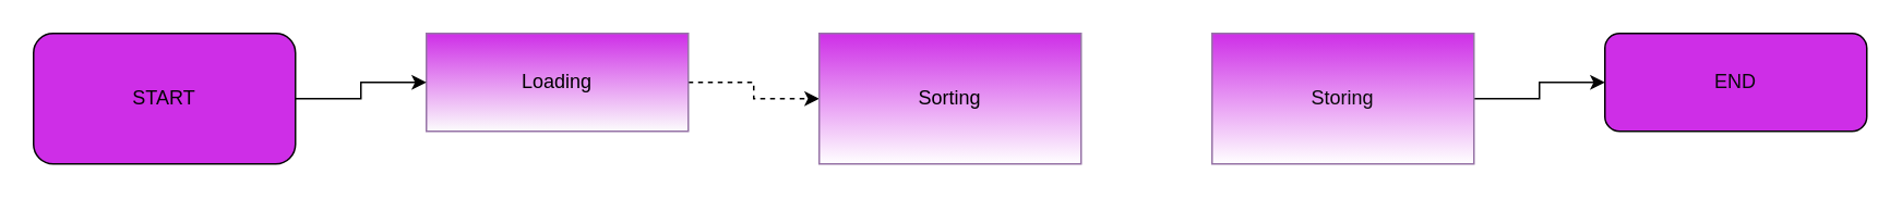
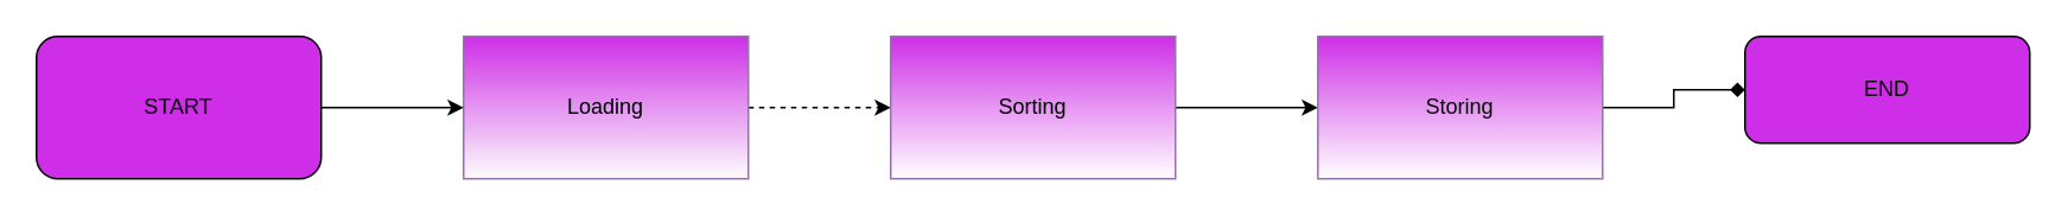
- <mxCell id="3" value="Loading" style="rounded=0;whiteSpace=wrap;html=1;fillColor=#CE2EE7;strokeColor=#9673a6;gradientColor=#FCFCFC;" vertex="1" parent="1"><mxGeometry x="260" y="20" width="160" height="60" as="geometry" /></mxCell>
+ <mxCell id="3" value="Loading" style="rounded=0;whiteSpace=wrap;html=1;fillColor=#CE2EE7;strokeColor=#9673a6;gradientColor=#FCFCFC;" vertex="1" parent="1"><mxGeometry x="260" y="20" width="160" height="80" as="geometry" /></mxCell>
- <mxCell id="6" style="edgeStyle=orthogonalEdgeStyle;rounded=0;orthogonalLoop=1;jettySize=auto;html=1;strokeColor=#050505;" edge="1" parent="1" source="7" target="10"><mxGeometry relative="1" as="geometry" /></mxCell>
+ <mxCell id="6" style="edgeStyle=orthogonalEdgeStyle;rounded=0;orthogonalLoop=1;jettySize=auto;html=1;strokeColor=#050505;endArrow=diamond;" edge="1" parent="1" source="7" target="10"><mxGeometry relative="1" as="geometry" /></mxCell>
+ <mxCell id="4" style="edgeStyle=orthogonalEdgeStyle;rounded=0;orthogonalLoop=1;jettySize=auto;html=1;strokeColor=#030303;" edge="1" parent="1" source="5" target="7"><mxGeometry relative="1" as="geometry" /></mxCell>
